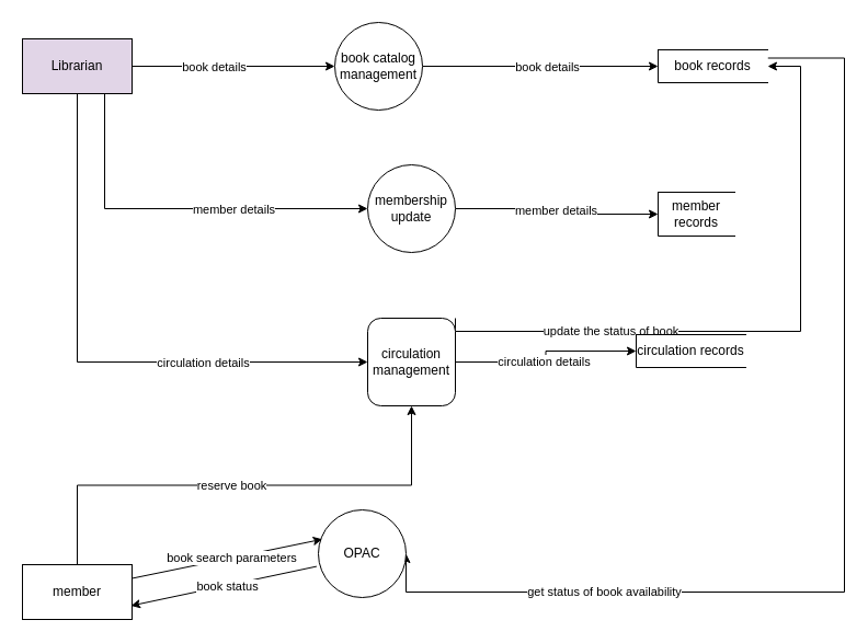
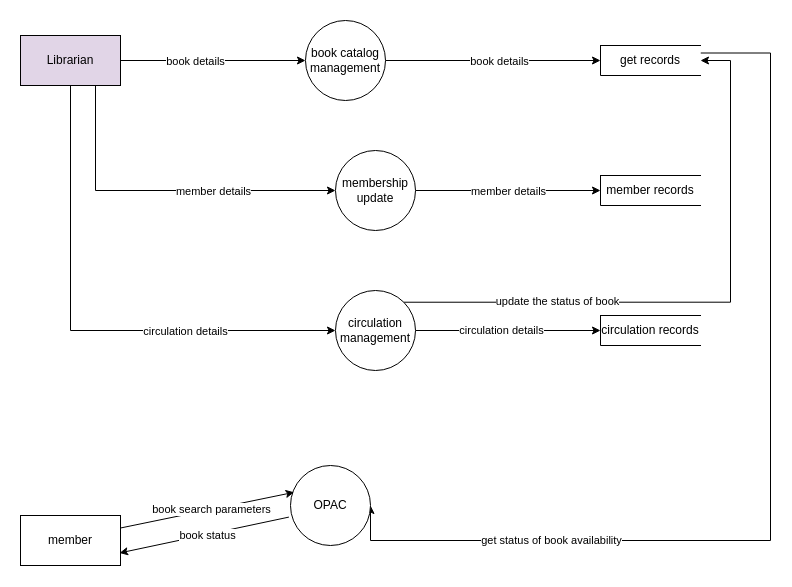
- <mxCell id="17" value="book records" style="html=1;dashed=0;whiteSpace=wrap;shape=partialRectangle;right=0;rounded=0;" parent="1" vertex="1"><mxGeometry x="600" y="45" width="100" height="30" as="geometry" /></mxCell>
+ <mxCell id="17" value="get records" style="html=1;dashed=0;whiteSpace=wrap;shape=partialRectangle;right=0;rounded=0;" parent="1" vertex="1"><mxGeometry x="600" y="45" width="100" height="30" as="geometry" /></mxCell>
- <mxCell id="18" value="member records" style="html=1;dashed=0;whiteSpace=wrap;shape=partialRectangle;right=0;rounded=0;" parent="1" vertex="1"><mxGeometry x="600" y="175" width="70" height="40" as="geometry" /></mxCell>
+ <mxCell id="18" value="member records" style="html=1;dashed=0;whiteSpace=wrap;shape=partialRectangle;right=0;rounded=0;" parent="1" vertex="1"><mxGeometry x="600" y="175" width="100" height="30" as="geometry" /></mxCell>
- <mxCell id="24" value="circulation records" style="html=1;dashed=0;whiteSpace=wrap;shape=partialRectangle;right=0;rounded=0;" parent="1" vertex="1"><mxGeometry x="580" y="305" width="100" height="30" as="geometry" /></mxCell>
+ <mxCell id="24" value="circulation records" style="html=1;dashed=0;whiteSpace=wrap;shape=partialRectangle;right=0;rounded=0;" parent="1" vertex="1"><mxGeometry x="600" y="315" width="100" height="30" as="geometry" /></mxCell>
- <mxCell id="23" value="circulation management" style="whiteSpace=wrap;html=1;dashed=0;rounded=1;" parent="1" vertex="1"><mxGeometry x="335" y="290" width="80" height="80" as="geometry" /></mxCell>
+ <mxCell id="23" value="circulation management" style="ellipse;whiteSpace=wrap;html=1;dashed=0;rounded=0;" parent="1" vertex="1"><mxGeometry x="335" y="290" width="80" height="80" as="geometry" /></mxCell>
- <mxCell id="26" style="edgeStyle=orthogonalEdgeStyle;rounded=0;orthogonalLoop=1;jettySize=auto;html=1;exitX=0.5;exitY=0;exitDx=0;exitDy=0;entryX=0.5;entryY=1;entryDx=0;entryDy=0;" parent="1" source="28" target="23" edge="1"><mxGeometry relative="1" as="geometry" /></mxCell>
- <mxCell id="27" value="reserve book" style="edgeLabel;html=1;align=center;verticalAlign=middle;resizable=0;points=[];" parent="26" vertex="1" connectable="0"><mxGeometry x="-0.035" y="-1" relative="1" as="geometry"><mxPoint x="-4" y="-1" as="offset" /></mxGeometry></mxCell>
